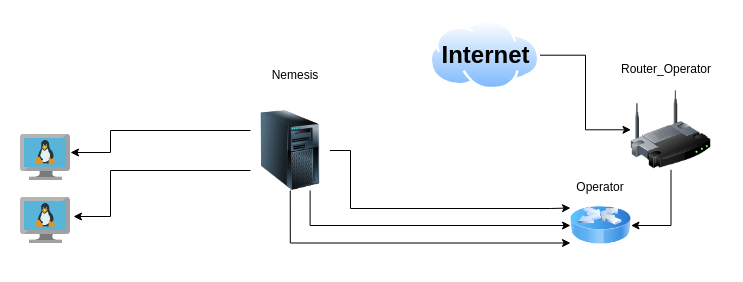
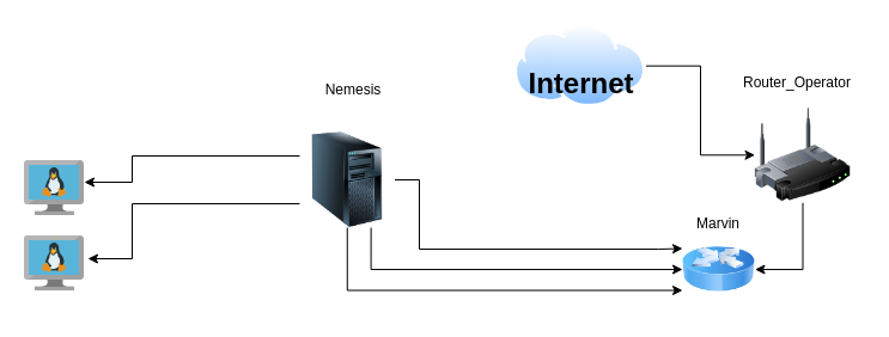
- <mxCell id="11" value="&lt;font style=&quot;color: light-dark(rgb(0, 0, 0), rgb(0, 0, 0));&quot;&gt;Internet&lt;/font&gt;" style="text;strokeColor=none;fillColor=none;html=1;fontSize=24;fontStyle=1;verticalAlign=middle;align=center;" parent="1" vertex="1"><mxGeometry x="449.75" y="42.32" width="69.5" height="24.65" as="geometry" /></mxCell>
+ <mxCell id="11" value="&lt;font style=&quot;color: light-dark(rgb(0, 0, 0), rgb(0, 0, 0));&quot;&gt;Internet&lt;/font&gt;" style="text;strokeColor=none;fillColor=none;html=1;fontSize=24;fontStyle=1;verticalAlign=middle;align=center;" parent="1" vertex="1"><mxGeometry x="449.75" y="57.32" width="69.5" height="24.65" as="geometry" /></mxCell>
- <mxCell id="17" value="Operator" style="text;html=1;strokeColor=none;fillColor=none;align=center;verticalAlign=middle;whiteSpace=wrap;overflow=hidden;" vertex="1" parent="1"><mxGeometry x="560.25" y="177" width="80" height="20" as="geometry" /></mxCell>
+ <mxCell id="17" value="Marvin" style="text;html=1;strokeColor=none;fillColor=none;align=center;verticalAlign=middle;whiteSpace=wrap;overflow=hidden;" vertex="1" parent="1"><mxGeometry x="560.25" y="177" width="80" height="20" as="geometry" /></mxCell>
